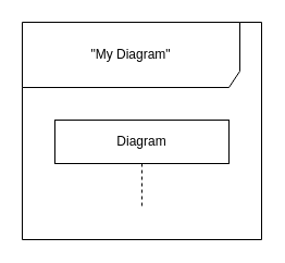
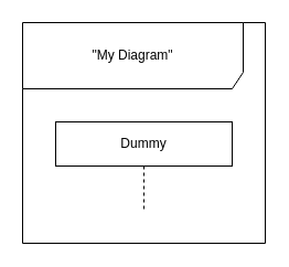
- <mxCell id="3" value="Diagram" parent="1" style="shape=umlLifeline;perimeter=lifelinePerimeter;whiteSpace=wrap;html=1;container=1;dropTarget=0;collapsible=0;recursiveResize=0;outlineConnect=0;portConstraint=eastwest;newEdgeStyle={&quot;curved&quot;:0,&quot;rounded&quot;:0};" vertex="1"><mxGeometry x="50" y="110" width="160" height="80" as="geometry" /></mxCell>
+ <mxCell id="3" value="Dummy" parent="1" style="shape=umlLifeline;perimeter=lifelinePerimeter;whiteSpace=wrap;html=1;container=1;dropTarget=0;collapsible=0;recursiveResize=0;outlineConnect=0;portConstraint=eastwest;newEdgeStyle={&quot;curved&quot;:0,&quot;rounded&quot;:0};" vertex="1"><mxGeometry x="50" y="110" width="160" height="80" as="geometry" /></mxCell>
